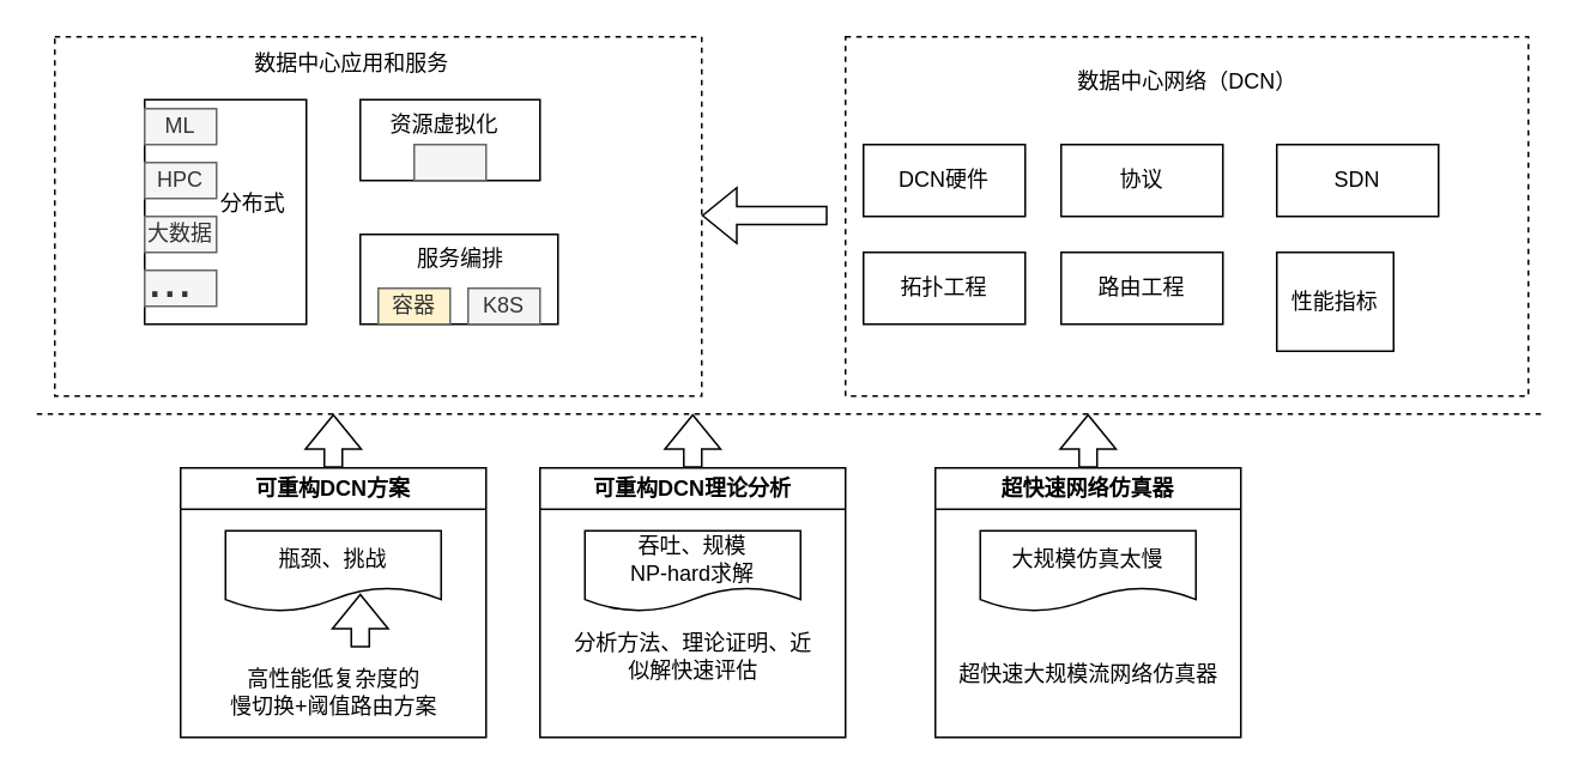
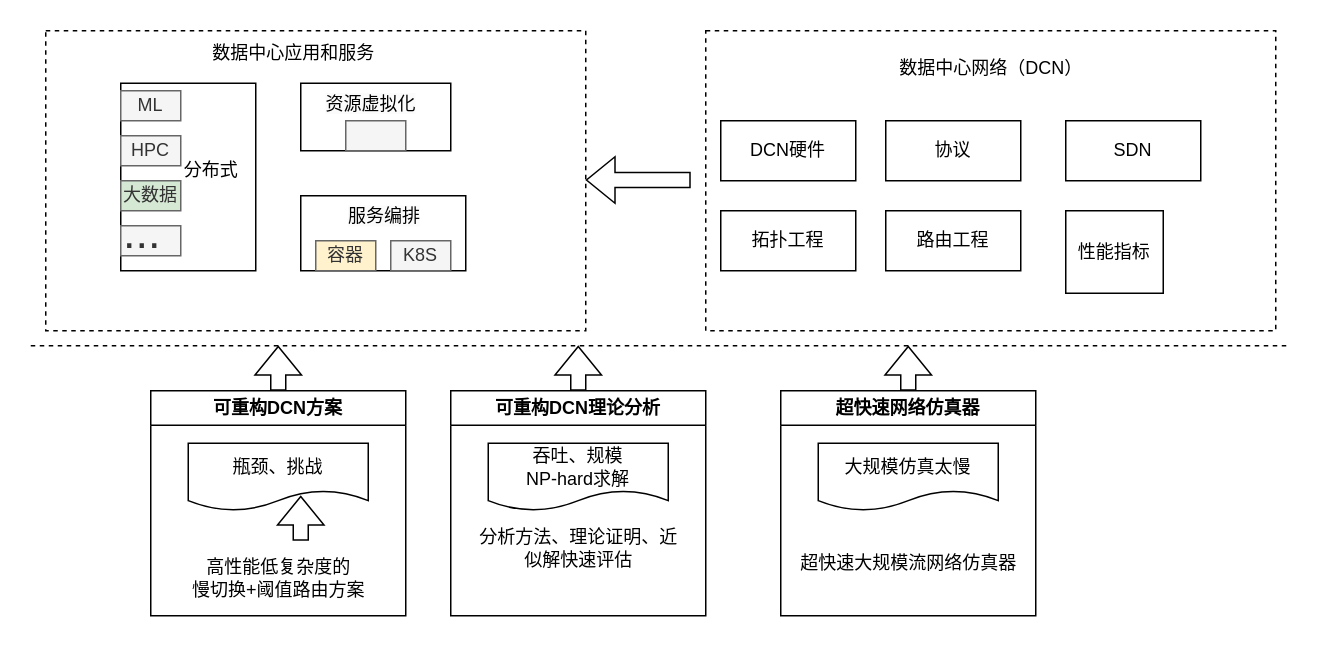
- <mxCell id="13" value="大数据" style="rounded=0;whiteSpace=wrap;html=1;fillColor=#f5f5f5;fontColor=#333333;strokeColor=#666666;" vertex="1" parent="1"><mxGeometry x="80" y="120" width="40" height="20" as="geometry" /></mxCell>
+ <mxCell id="13" value="大数据" style="rounded=0;whiteSpace=wrap;html=1;fillColor=#d5e8d4;fontColor=#333333;strokeColor=#666666;" vertex="1" parent="1"><mxGeometry x="80" y="120" width="40" height="20" as="geometry" /></mxCell>
